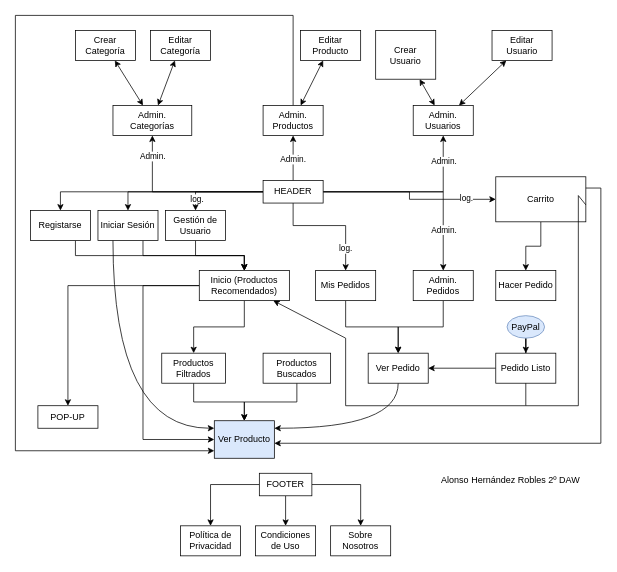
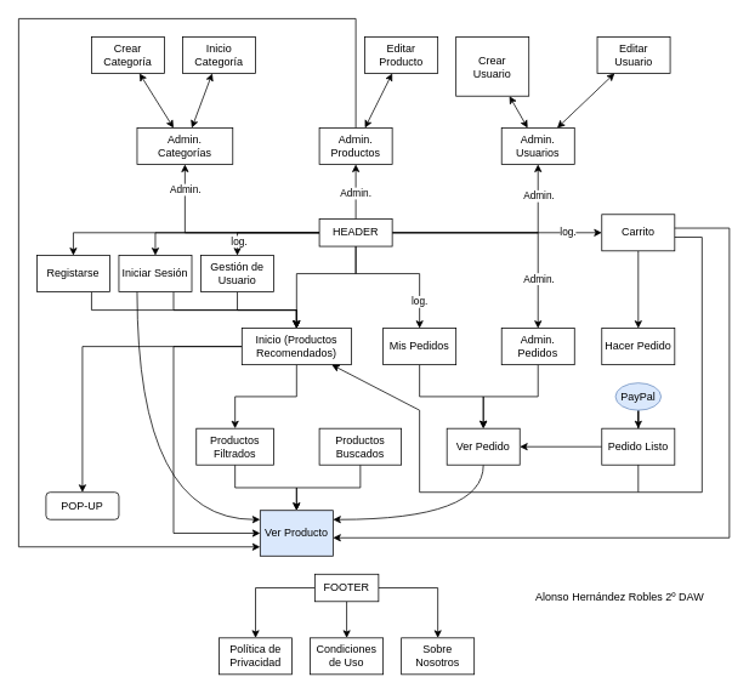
- <mxCell id="27" value="Editar&lt;div&gt;Categoría&lt;/div&gt;" style="rounded=0;whiteSpace=wrap;html=1;" parent="1" vertex="1"><mxGeometry x="200" y="40" width="80" height="40" as="geometry" /></mxCell>
+ <mxCell id="27" value="Inicio&lt;div&gt;Categoría&lt;/div&gt;" style="rounded=0;whiteSpace=wrap;html=1;" parent="1" vertex="1"><mxGeometry x="200" y="40" width="80" height="40" as="geometry" /></mxCell>
- <mxCell id="63" value="Carrito" style="rounded=0;whiteSpace=wrap;html=1;" parent="1" vertex="1"><mxGeometry x="660" y="235" width="120" height="60" as="geometry" /></mxCell>
+ <mxCell id="63" value="Carrito" style="rounded=0;whiteSpace=wrap;html=1;" parent="1" vertex="1"><mxGeometry x="660" y="235" width="80" height="40" as="geometry" /></mxCell>
+ <mxCell id="10" style="edgeStyle=orthogonalEdgeStyle;rounded=0;orthogonalLoop=1;jettySize=auto;html=1;" parent="1" source="19" target="53" edge="1"><mxGeometry relative="1" as="geometry"><Array as="points"><mxPoint x="390" y="300" /><mxPoint x="325" y="300" /></Array></mxGeometry></mxCell>
- <mxCell id="78" value="POP-UP" style="rounded=0;whiteSpace=wrap;html=1;" parent="1" vertex="1"><mxGeometry x="50" y="540" width="80" height="30" as="geometry" /></mxCell>
+ <mxCell id="78" value="POP-UP" style="whiteSpace=wrap;html=1;rounded=1;" parent="1" vertex="1"><mxGeometry x="50" y="540" width="80" height="30" as="geometry" /></mxCell>
- <mxCell id="77" value="Alonso Hernández Robles 2º DAW" style="text;html=1;align=center;verticalAlign=middle;whiteSpace=wrap;rounded=0;" parent="1" vertex="1"><mxGeometry x="580" y="625" width="200" height="30" as="geometry" /></mxCell>
+ <mxCell id="77" value="Alonso Hernández Robles 2º DAW" style="text;html=1;align=center;verticalAlign=middle;whiteSpace=wrap;rounded=0;" parent="1" vertex="1"><mxGeometry x="580" y="640" width="200" height="30" as="geometry" /></mxCell>
